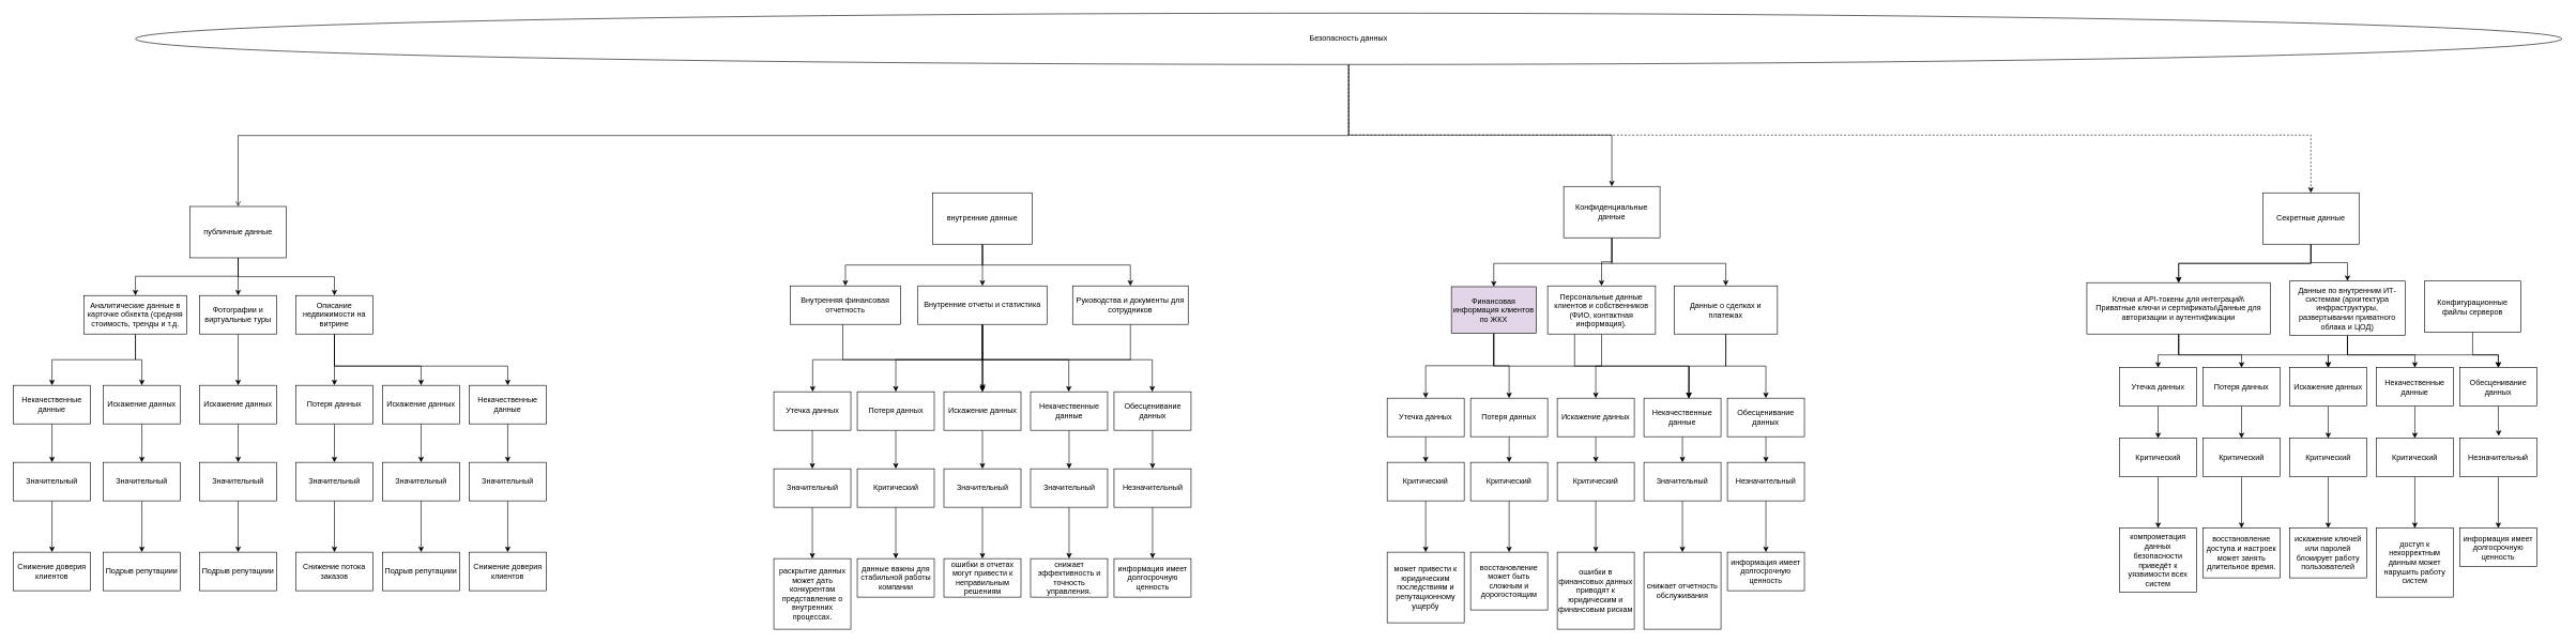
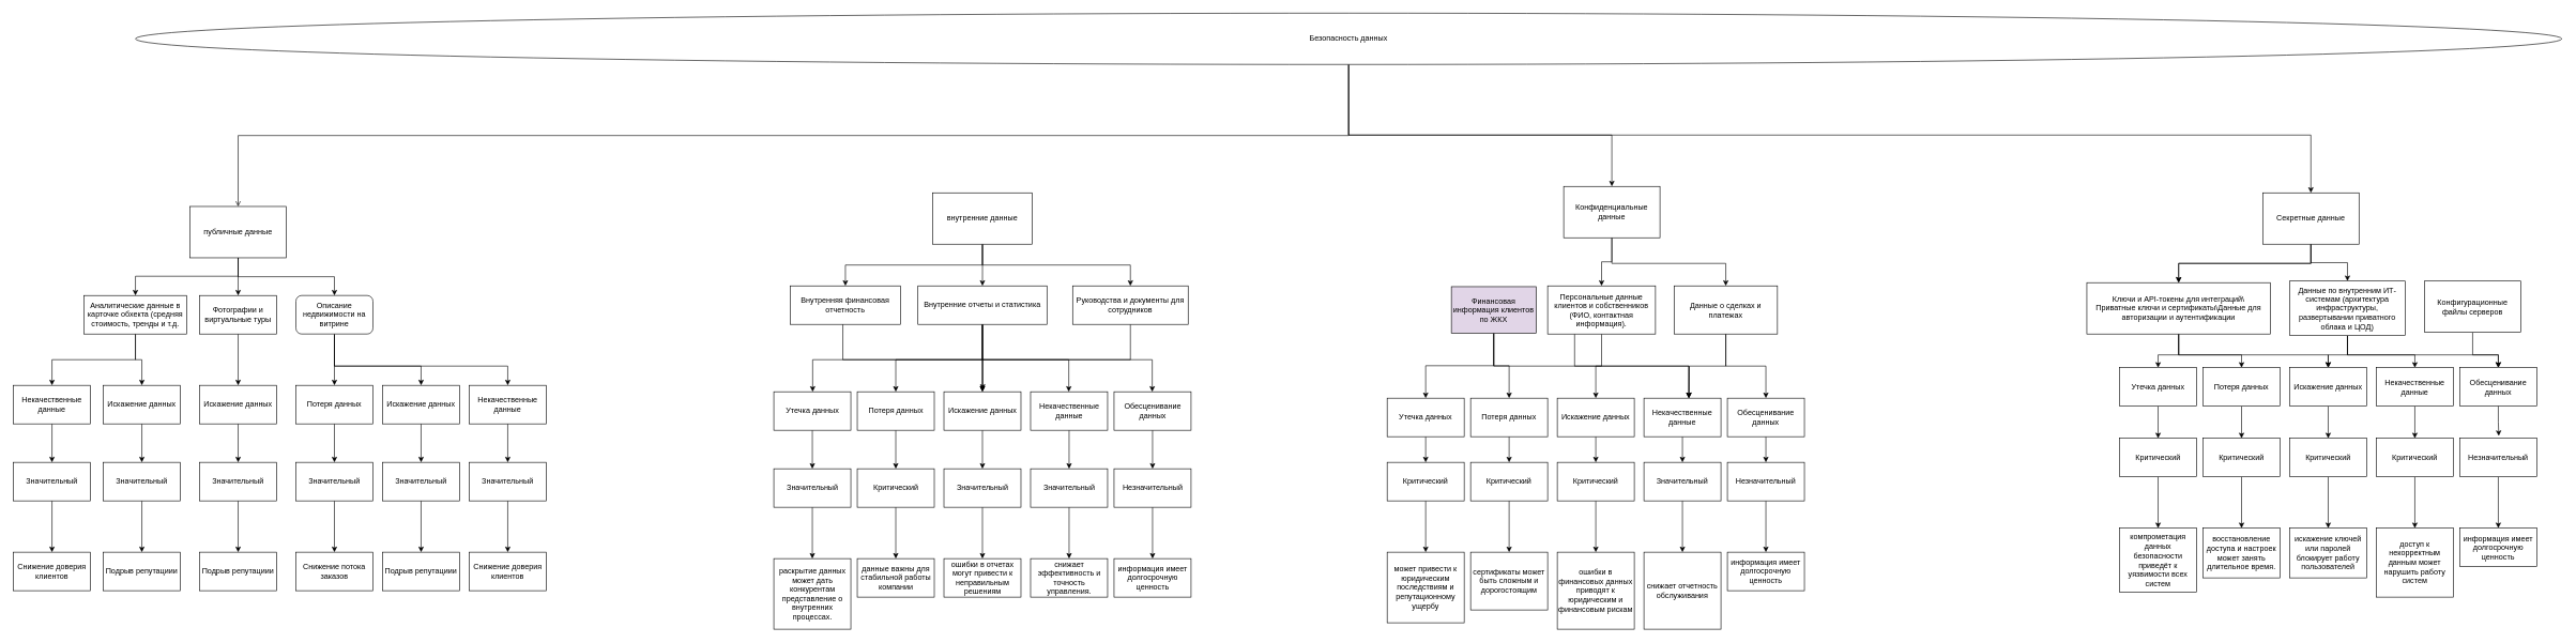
- <mxCell id="4" style="edgeStyle=orthogonalEdgeStyle;rounded=0;orthogonalLoop=1;jettySize=auto;html=1;dashed=1;" edge="1" parent="1" source="5" target="21"><mxGeometry relative="1" as="geometry"><Array as="points"><mxPoint x="2100" y="210" /><mxPoint x="3599" y="210" /></Array></mxGeometry></mxCell>
+ <mxCell id="4" style="edgeStyle=orthogonalEdgeStyle;rounded=0;orthogonalLoop=1;jettySize=auto;html=1;" edge="1" parent="1" source="5" target="21"><mxGeometry relative="1" as="geometry"><Array as="points"><mxPoint x="2100" y="210" /><mxPoint x="3599" y="210" /></Array></mxGeometry></mxCell>
- <mxCell id="14" style="edgeStyle=orthogonalEdgeStyle;rounded=0;orthogonalLoop=1;jettySize=auto;html=1;entryX=0.5;entryY=0;entryDx=0;entryDy=0;exitX=0.5;exitY=1;exitDx=0;exitDy=0;" parent="1" source="17" target="56" edge="1"><mxGeometry relative="1" as="geometry"><Array as="points"><mxPoint x="2510" y="410" /><mxPoint x="2326" y="410" /></Array></mxGeometry></mxCell>
- <mxCell id="25" value="Описание недвижимости на витрине" style="whiteSpace=wrap;html=1;" parent="1" vertex="1"><mxGeometry x="460" y="460" width="120" height="60" as="geometry" /></mxCell>
+ <mxCell id="25" value="Описание недвижимости на витрине" style="whiteSpace=wrap;html=1;rounded=1;" parent="1" vertex="1"><mxGeometry x="460" y="460" width="120" height="60" as="geometry" /></mxCell>
- <mxCell id="131" value=" восстановление может быть сложным и дорогостоящим" style="whiteSpace=wrap;html=1;" vertex="1" parent="1"><mxGeometry x="2290" y="860" width="120" height="90" as="geometry" /></mxCell>
+ <mxCell id="131" value=" сертификаты может быть сложным и дорогостоящим" style="whiteSpace=wrap;html=1;" vertex="1" parent="1"><mxGeometry x="2290" y="860" width="120" height="90" as="geometry" /></mxCell>
